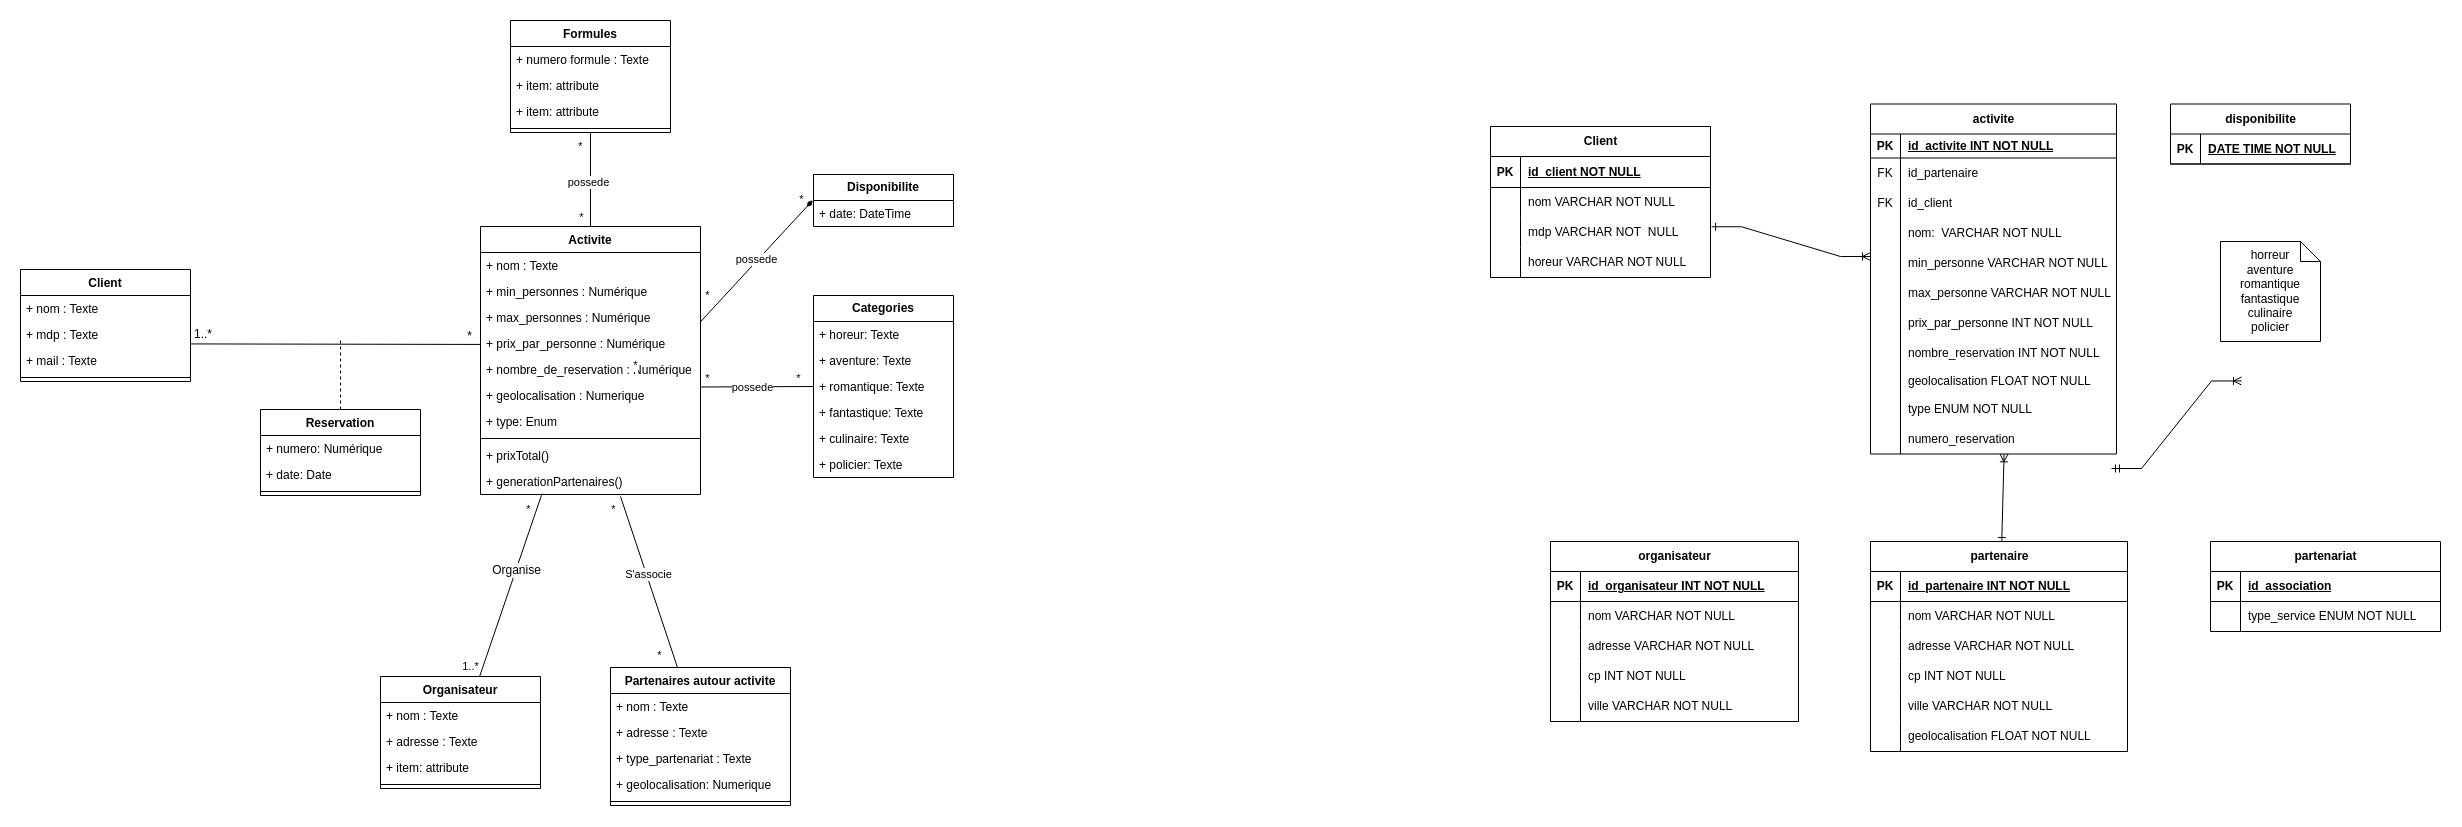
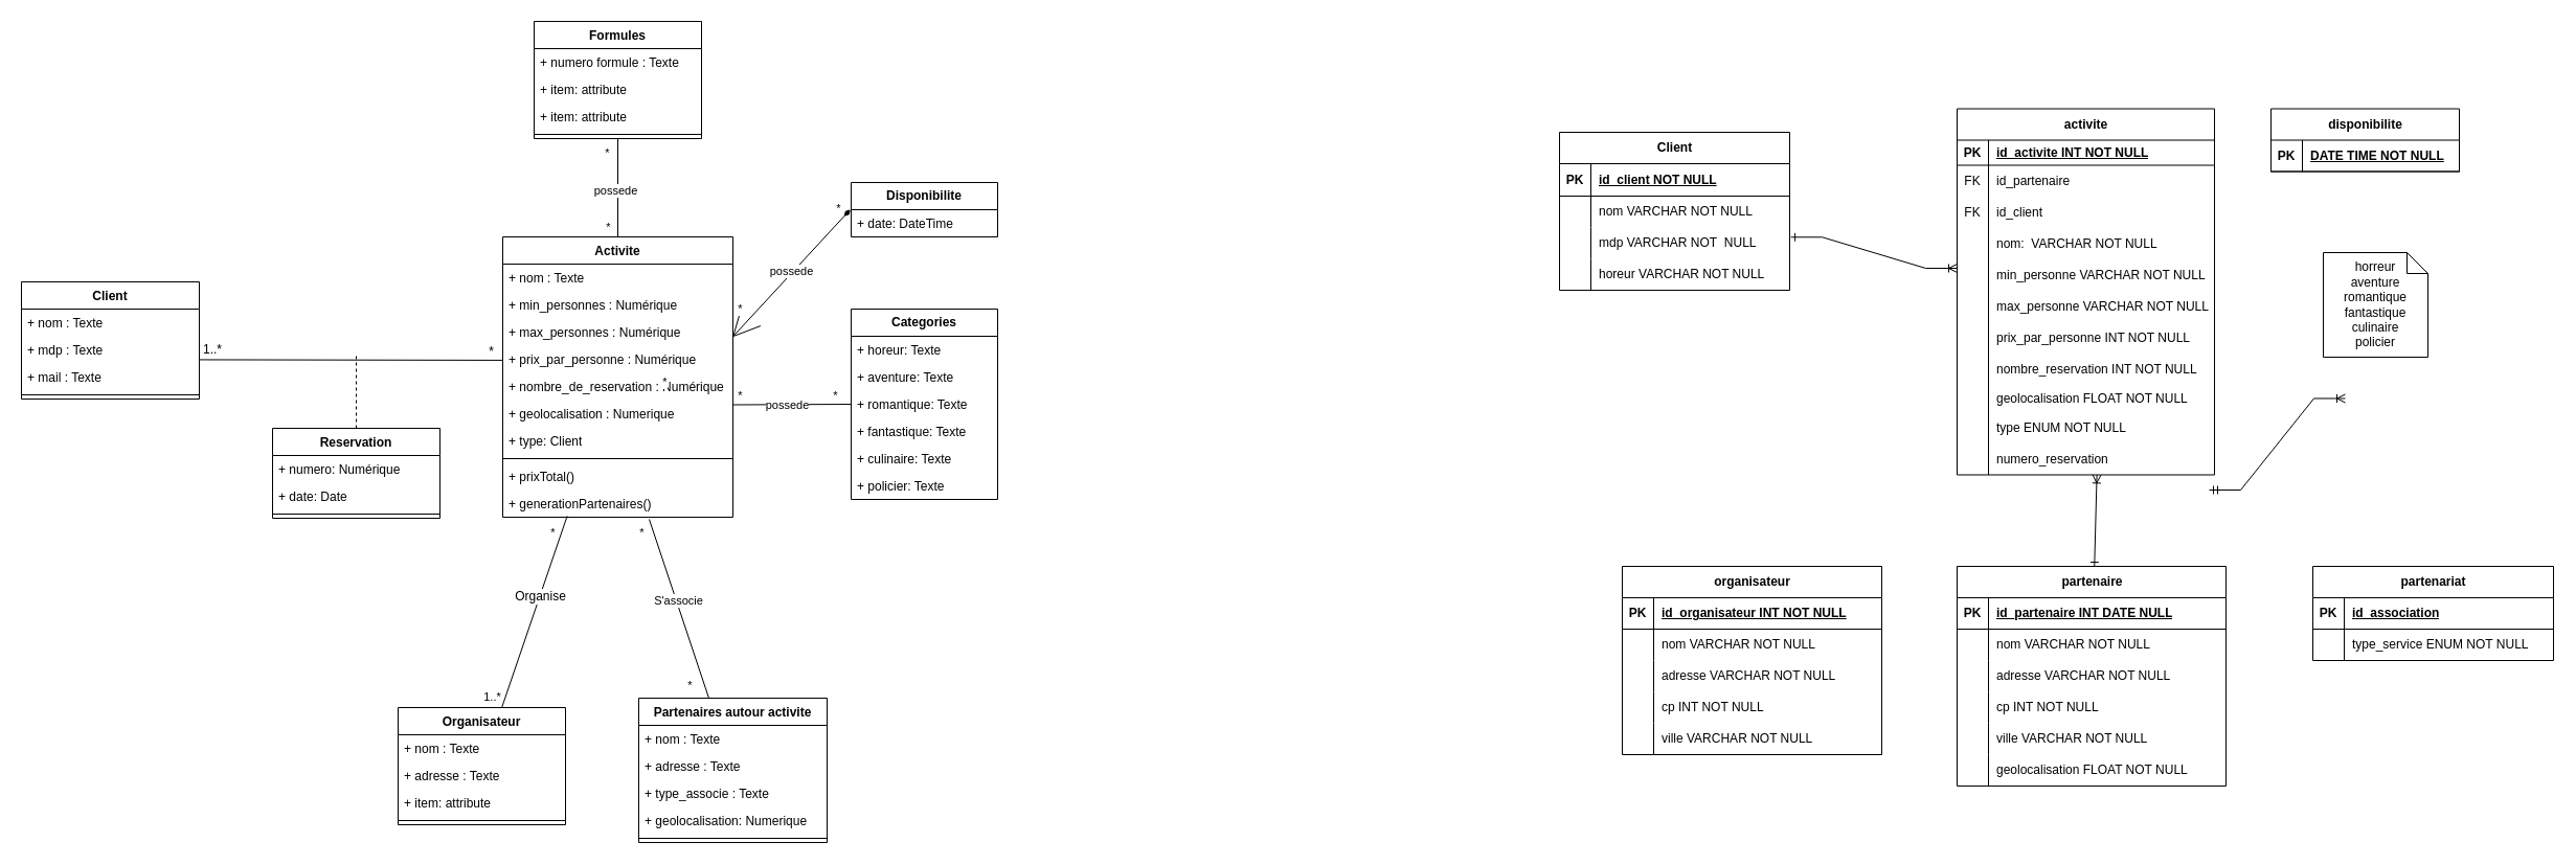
- <mxCell id="49" value="" style="endArrow=none;endFill=0;endSize=24;html=1;rounded=0;exitX=-0.005;exitY=-0.01;exitDx=0;exitDy=0;exitPerimeter=0;entryX=0.998;entryY=0.685;entryDx=0;entryDy=0;entryPerimeter=0;startArrow=diamondThin;startFill=1;" parent="1" source="46" target="30" edge="1"><mxGeometry width="160" relative="1" as="geometry"><mxPoint x="920" y="546" as="sourcePoint" /><mxPoint x="1080" y="546" as="targetPoint" /></mxGeometry></mxCell>
+ <mxCell id="49" value="" style="endArrow=open;endFill=0;endSize=24;html=1;rounded=0;exitX=-0.005;exitY=-0.01;exitDx=0;exitDy=0;exitPerimeter=0;entryX=0.998;entryY=0.685;entryDx=0;entryDy=0;entryPerimeter=0;startArrow=diamondThin;startFill=1;" parent="1" source="46" target="30" edge="1"><mxGeometry width="160" relative="1" as="geometry"><mxPoint x="920" y="546" as="sourcePoint" /><mxPoint x="1080" y="546" as="targetPoint" /></mxGeometry></mxCell>
- <mxCell id="34" value="+ type: Enum" style="text;strokeColor=none;fillColor=none;align=left;verticalAlign=top;spacingLeft=4;spacingRight=4;overflow=hidden;rotatable=0;points=[[0,0.5],[1,0.5]];portConstraint=eastwest;whiteSpace=wrap;html=1;" parent="27" vertex="1"><mxGeometry y="182" width="220" height="26" as="geometry" /></mxCell>
+ <mxCell id="34" value="+ type: Client" style="text;strokeColor=none;fillColor=none;align=left;verticalAlign=top;spacingLeft=4;spacingRight=4;overflow=hidden;rotatable=0;points=[[0,0.5],[1,0.5]];portConstraint=eastwest;whiteSpace=wrap;html=1;" parent="27" vertex="1"><mxGeometry y="182" width="220" height="26" as="geometry" /></mxCell>
- <mxCell id="130" value="id_partenaire INT NOT NULL" style="shape=partialRectangle;connectable=0;fillColor=none;top=0;left=0;bottom=0;right=0;align=left;spacingLeft=6;fontStyle=5;overflow=hidden;whiteSpace=wrap;html=1;" parent="128" vertex="1"><mxGeometry x="30" width="227" height="30" as="geometry"><mxRectangle width="227" height="30" as="alternateBounds" /></mxGeometry></mxCell>
+ <mxCell id="130" value="id_partenaire INT DATE NULL" style="shape=partialRectangle;connectable=0;fillColor=none;top=0;left=0;bottom=0;right=0;align=left;spacingLeft=6;fontStyle=5;overflow=hidden;whiteSpace=wrap;html=1;" parent="128" vertex="1"><mxGeometry x="30" width="227" height="30" as="geometry"><mxRectangle width="227" height="30" as="alternateBounds" /></mxGeometry></mxCell>
- <mxCell id="5" value="+ type_partenariat : Texte" style="text;strokeColor=none;fillColor=none;align=left;verticalAlign=top;spacingLeft=4;spacingRight=4;overflow=hidden;rotatable=0;points=[[0,0.5],[1,0.5]];portConstraint=eastwest;whiteSpace=wrap;html=1;" parent="2" vertex="1"><mxGeometry y="78" width="180" height="26" as="geometry" /></mxCell>
+ <mxCell id="5" value="+ type_associe : Texte" style="text;strokeColor=none;fillColor=none;align=left;verticalAlign=top;spacingLeft=4;spacingRight=4;overflow=hidden;rotatable=0;points=[[0,0.5],[1,0.5]];portConstraint=eastwest;whiteSpace=wrap;html=1;" parent="2" vertex="1"><mxGeometry y="78" width="180" height="26" as="geometry" /></mxCell>
